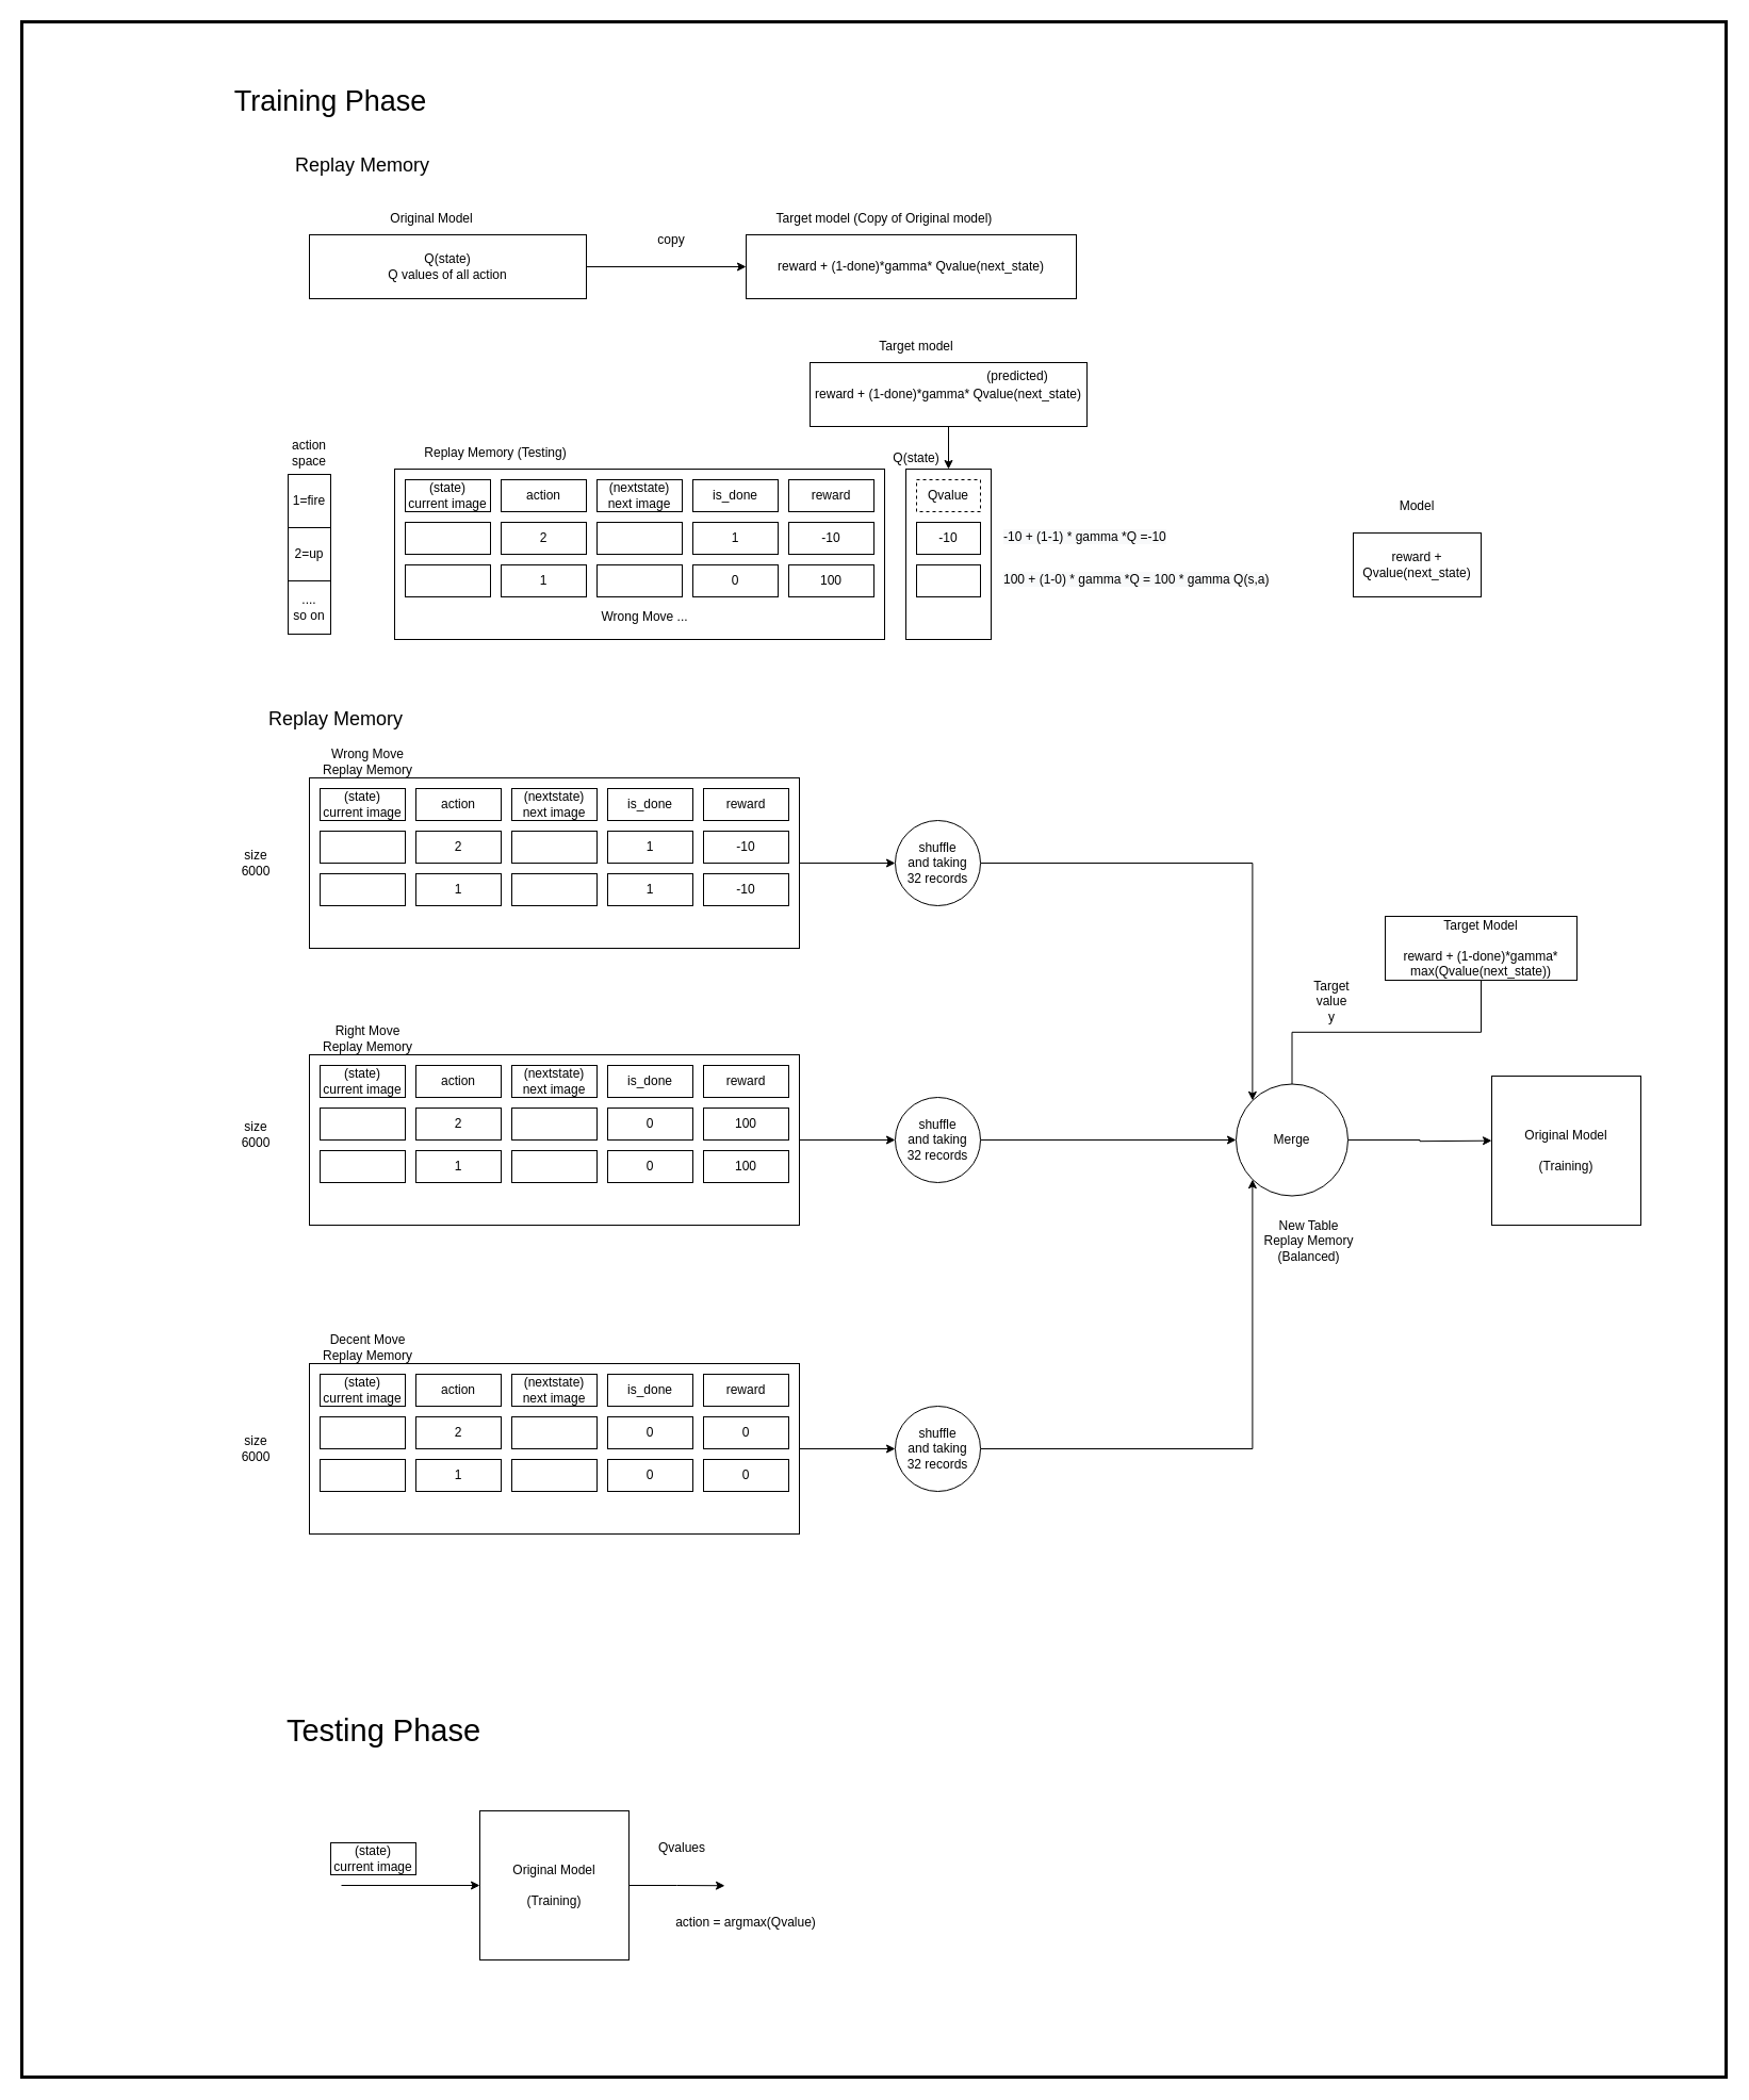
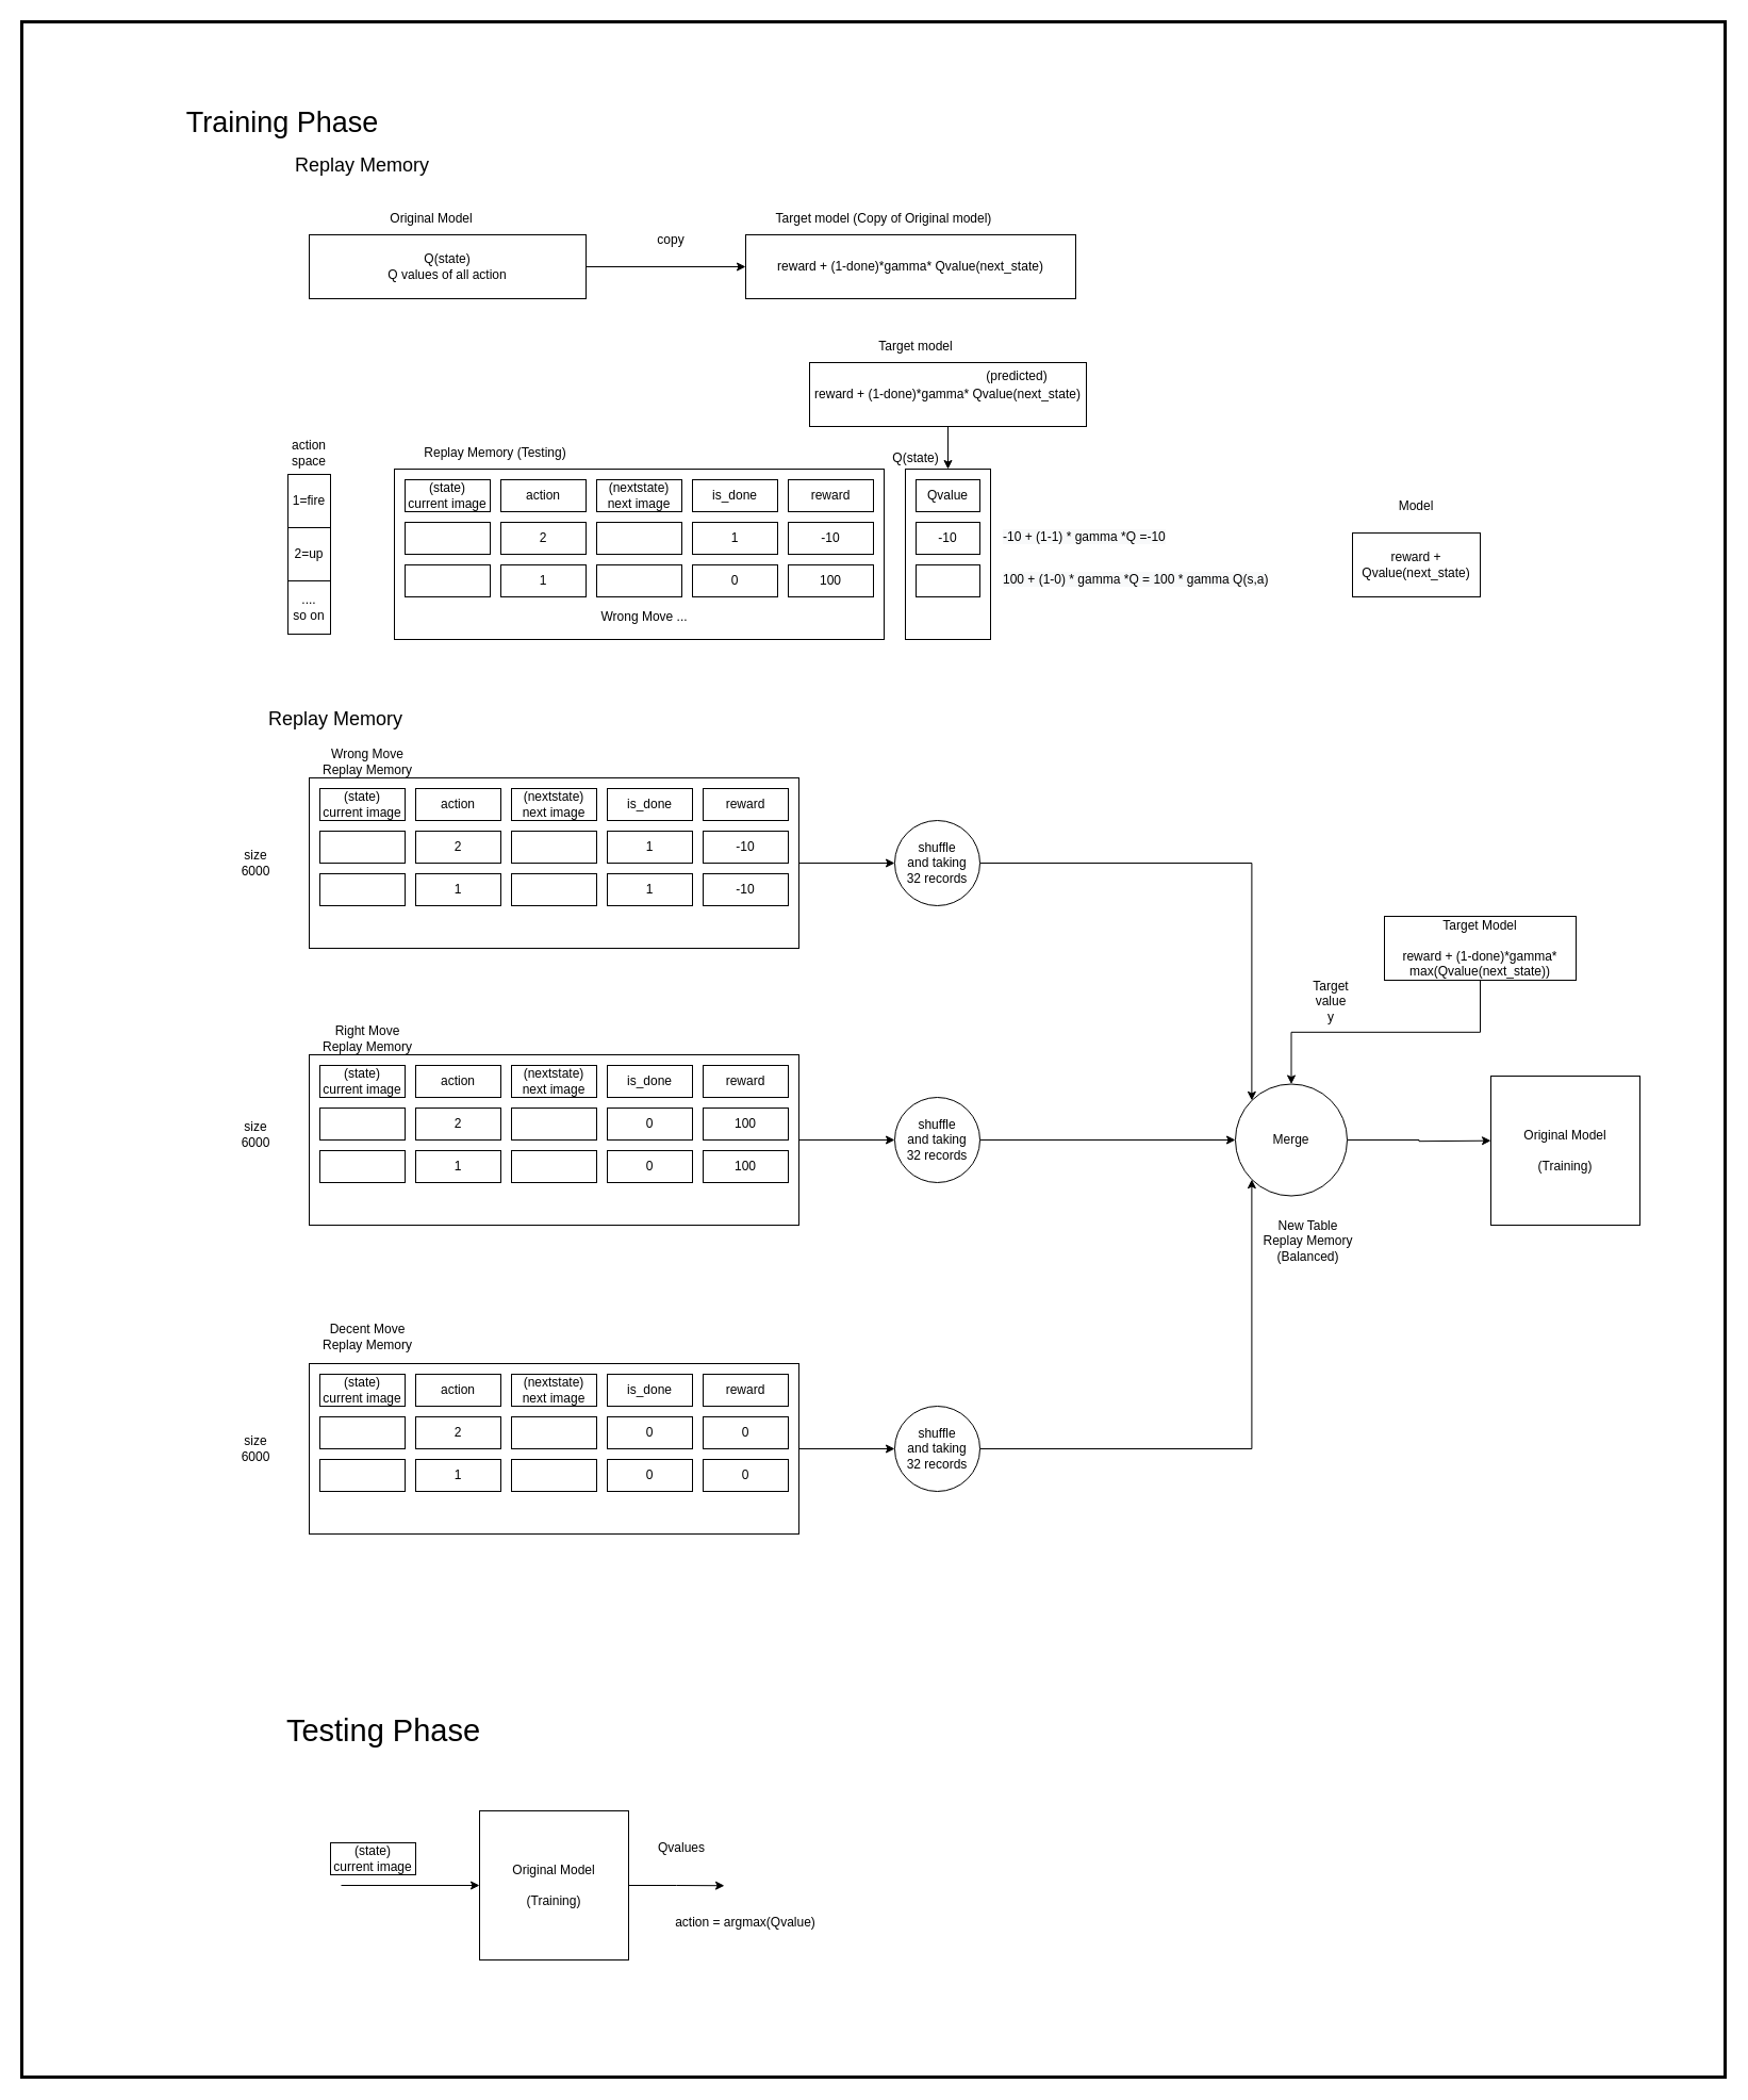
- <mxCell id="122" value="&lt;font style=&quot;font-size: 27px;&quot;&gt;Training Phase&lt;/font&gt;" style="text;html=1;strokeColor=none;fillColor=none;align=center;verticalAlign=middle;whiteSpace=wrap;rounded=0;fontSize=27;" parent="1" vertex="1"><mxGeometry x="210" y="80" width="200" height="30" as="geometry" /></mxCell>
+ <mxCell id="122" value="&lt;font style=&quot;font-size: 27px;&quot;&gt;Training Phase&lt;/font&gt;" style="text;html=1;strokeColor=none;fillColor=none;align=center;verticalAlign=middle;whiteSpace=wrap;rounded=0;fontSize=27;" parent="1" vertex="1"><mxGeometry x="165" y="100" width="200" height="30" as="geometry" /></mxCell>
- <mxCell id="16" value="Qvalue" style="rounded=0;whiteSpace=wrap;html=1;fontSize=12;dashed=1;" parent="1" vertex="1"><mxGeometry x="860" y="450" width="60" height="30" as="geometry" /></mxCell>
+ <mxCell id="16" value="Qvalue" style="rounded=0;whiteSpace=wrap;html=1;fontSize=12;" parent="1" vertex="1"><mxGeometry x="860" y="450" width="60" height="30" as="geometry" /></mxCell>
- <mxCell id="112" style="edgeStyle=orthogonalEdgeStyle;rounded=0;orthogonalLoop=1;jettySize=auto;html=1;exitX=0.5;exitY=1;exitDx=0;exitDy=0;entryX=0.5;entryY=0;entryDx=0;entryDy=0;fontSize=12;endArrow=none;" parent="1" source="113" target="108" edge="1"><mxGeometry relative="1" as="geometry" /></mxCell>
+ <mxCell id="112" style="edgeStyle=orthogonalEdgeStyle;rounded=0;orthogonalLoop=1;jettySize=auto;html=1;exitX=0.5;exitY=1;exitDx=0;exitDy=0;entryX=0.5;entryY=0;entryDx=0;entryDy=0;fontSize=12;" parent="1" source="113" target="108" edge="1"><mxGeometry relative="1" as="geometry" /></mxCell>
- <mxCell id="80" value="Decent Move &lt;br style=&quot;font-size: 12px;&quot;&gt;Replay Memory" style="text;html=1;strokeColor=none;fillColor=none;align=center;verticalAlign=middle;whiteSpace=wrap;rounded=0;fontSize=12;" parent="1" vertex="1"><mxGeometry x="290" y="1250" width="110" height="30" as="geometry" /></mxCell>
+ <mxCell id="80" value="Decent Move &lt;br style=&quot;font-size: 12px;&quot;&gt;Replay Memory" style="text;html=1;strokeColor=none;fillColor=none;align=center;verticalAlign=middle;whiteSpace=wrap;rounded=0;fontSize=12;" parent="1" vertex="1"><mxGeometry x="290" y="1240" width="110" height="30" as="geometry" /></mxCell>
